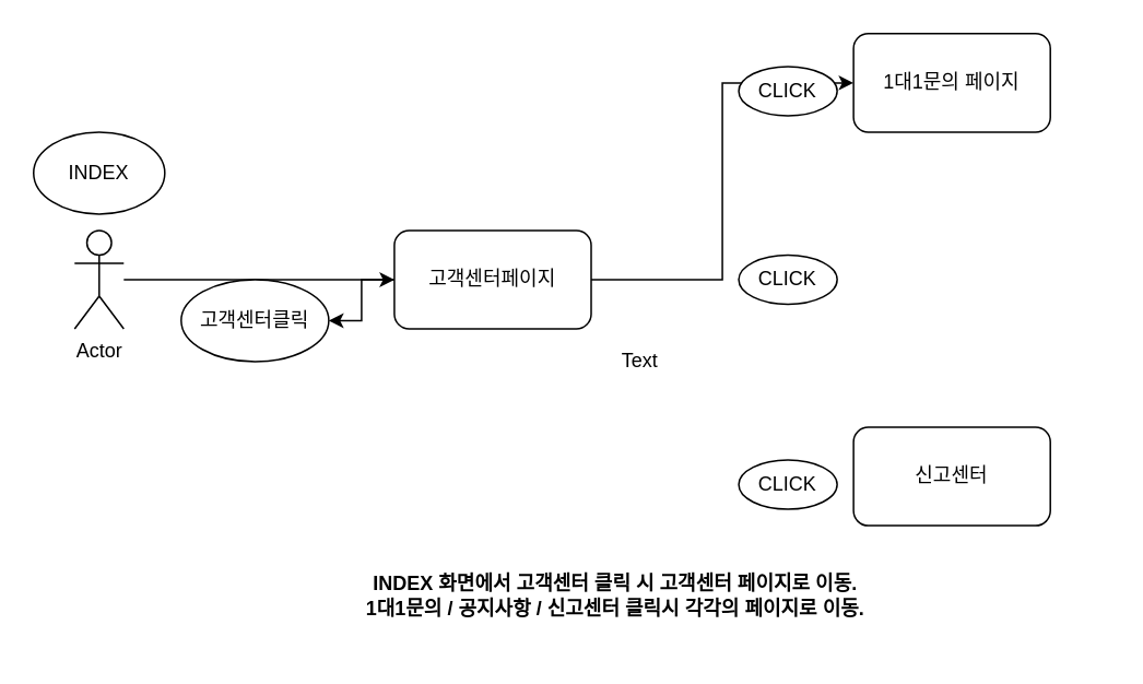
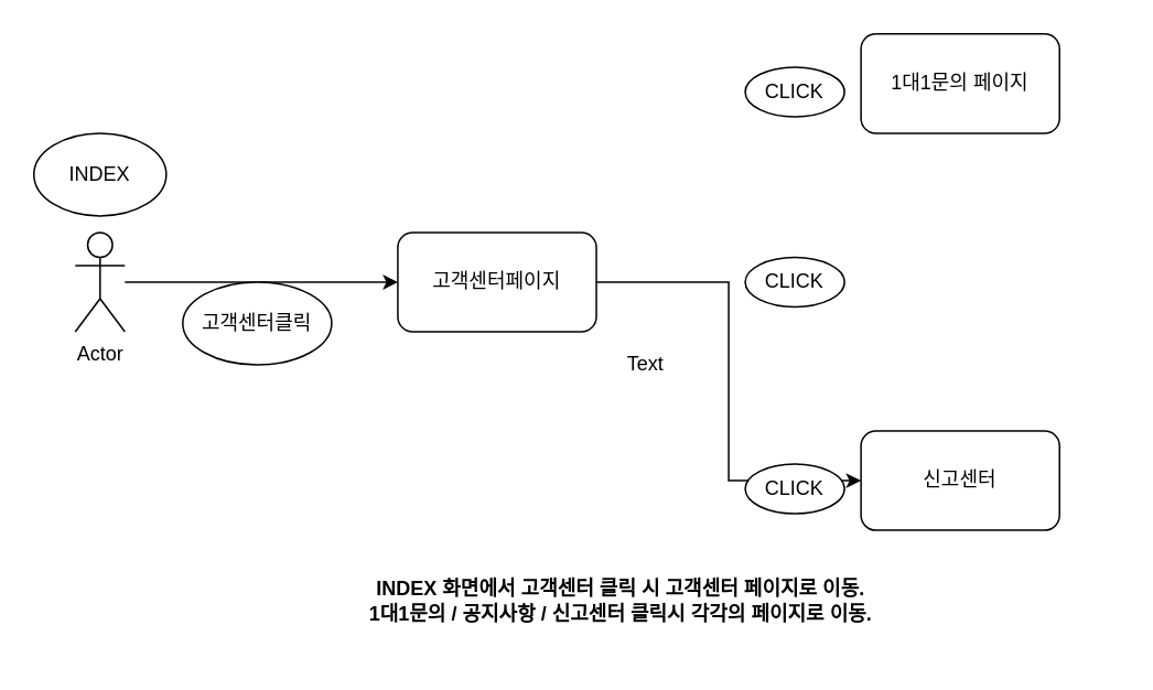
- <mxCell id="6" style="edgeStyle=orthogonalEdgeStyle;rounded=0;orthogonalLoop=1;jettySize=auto;html=1;entryX=0;entryY=0.5;entryDx=0;entryDy=0;" edge="1" parent="1" source="7" target="9"><mxGeometry relative="1" as="geometry" /></mxCell>
- <mxCell id="5" style="edgeStyle=orthogonalEdgeStyle;rounded=0;orthogonalLoop=1;jettySize=auto;html=1;" edge="1" parent="1" source="7" target="8"><mxGeometry relative="1" as="geometry" /></mxCell>
+ <mxCell id="5" style="edgeStyle=orthogonalEdgeStyle;rounded=0;orthogonalLoop=1;jettySize=auto;html=1;entryX=0;entryY=0.5;entryDx=0;entryDy=0;" edge="1" parent="1" source="7" target="10"><mxGeometry relative="1" as="geometry" /></mxCell>
